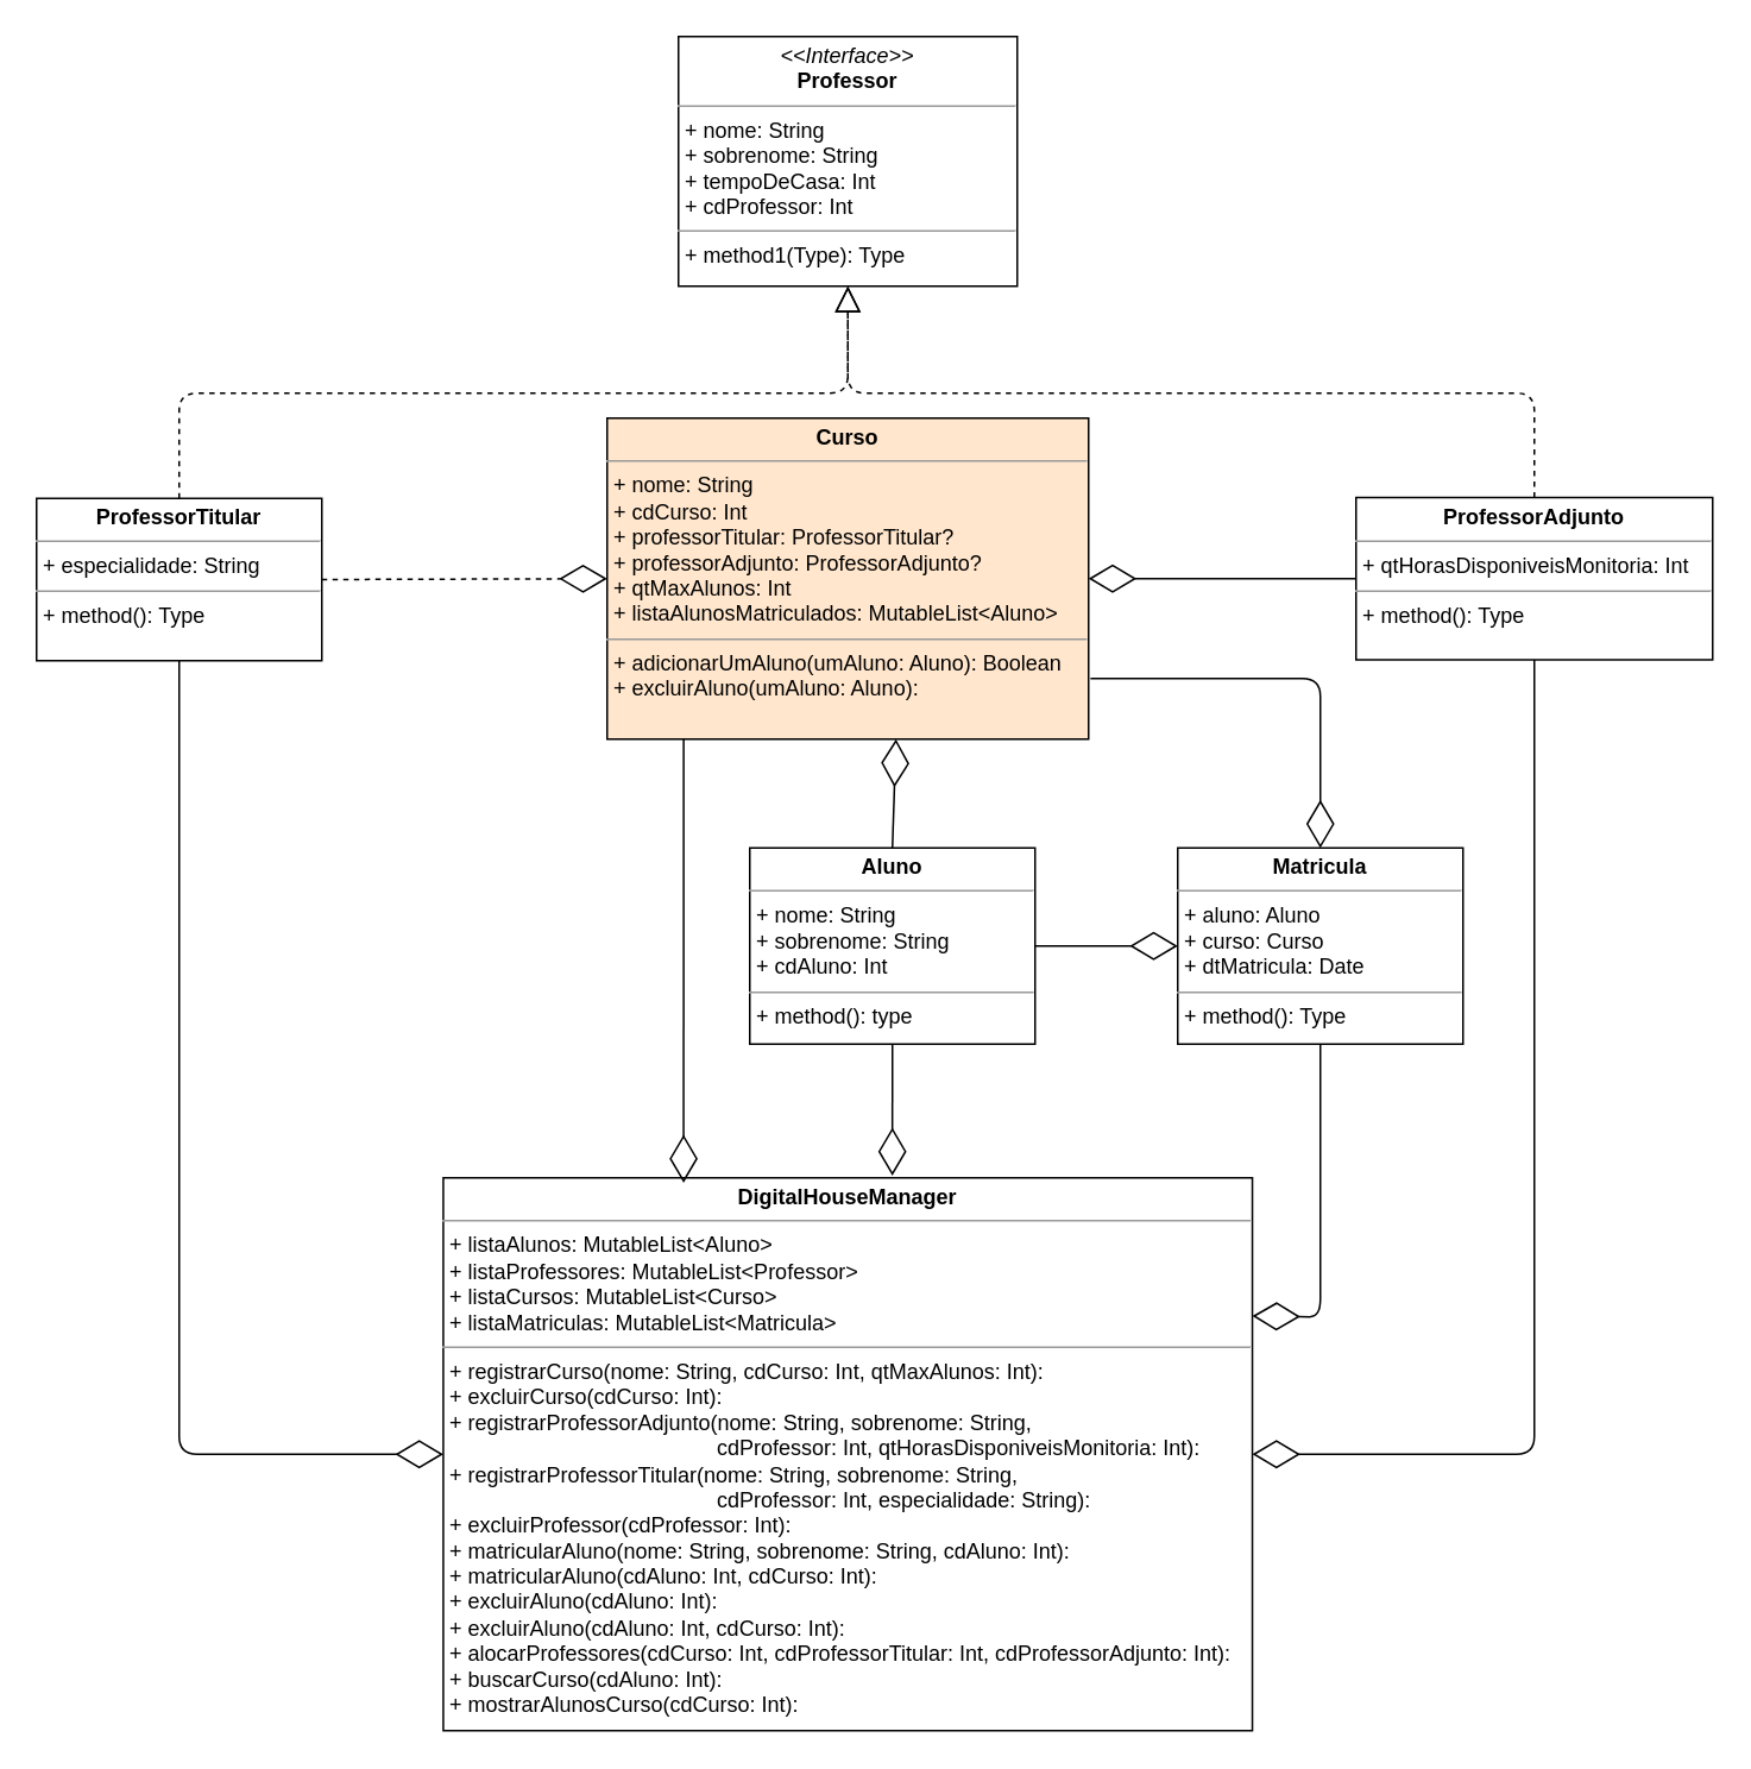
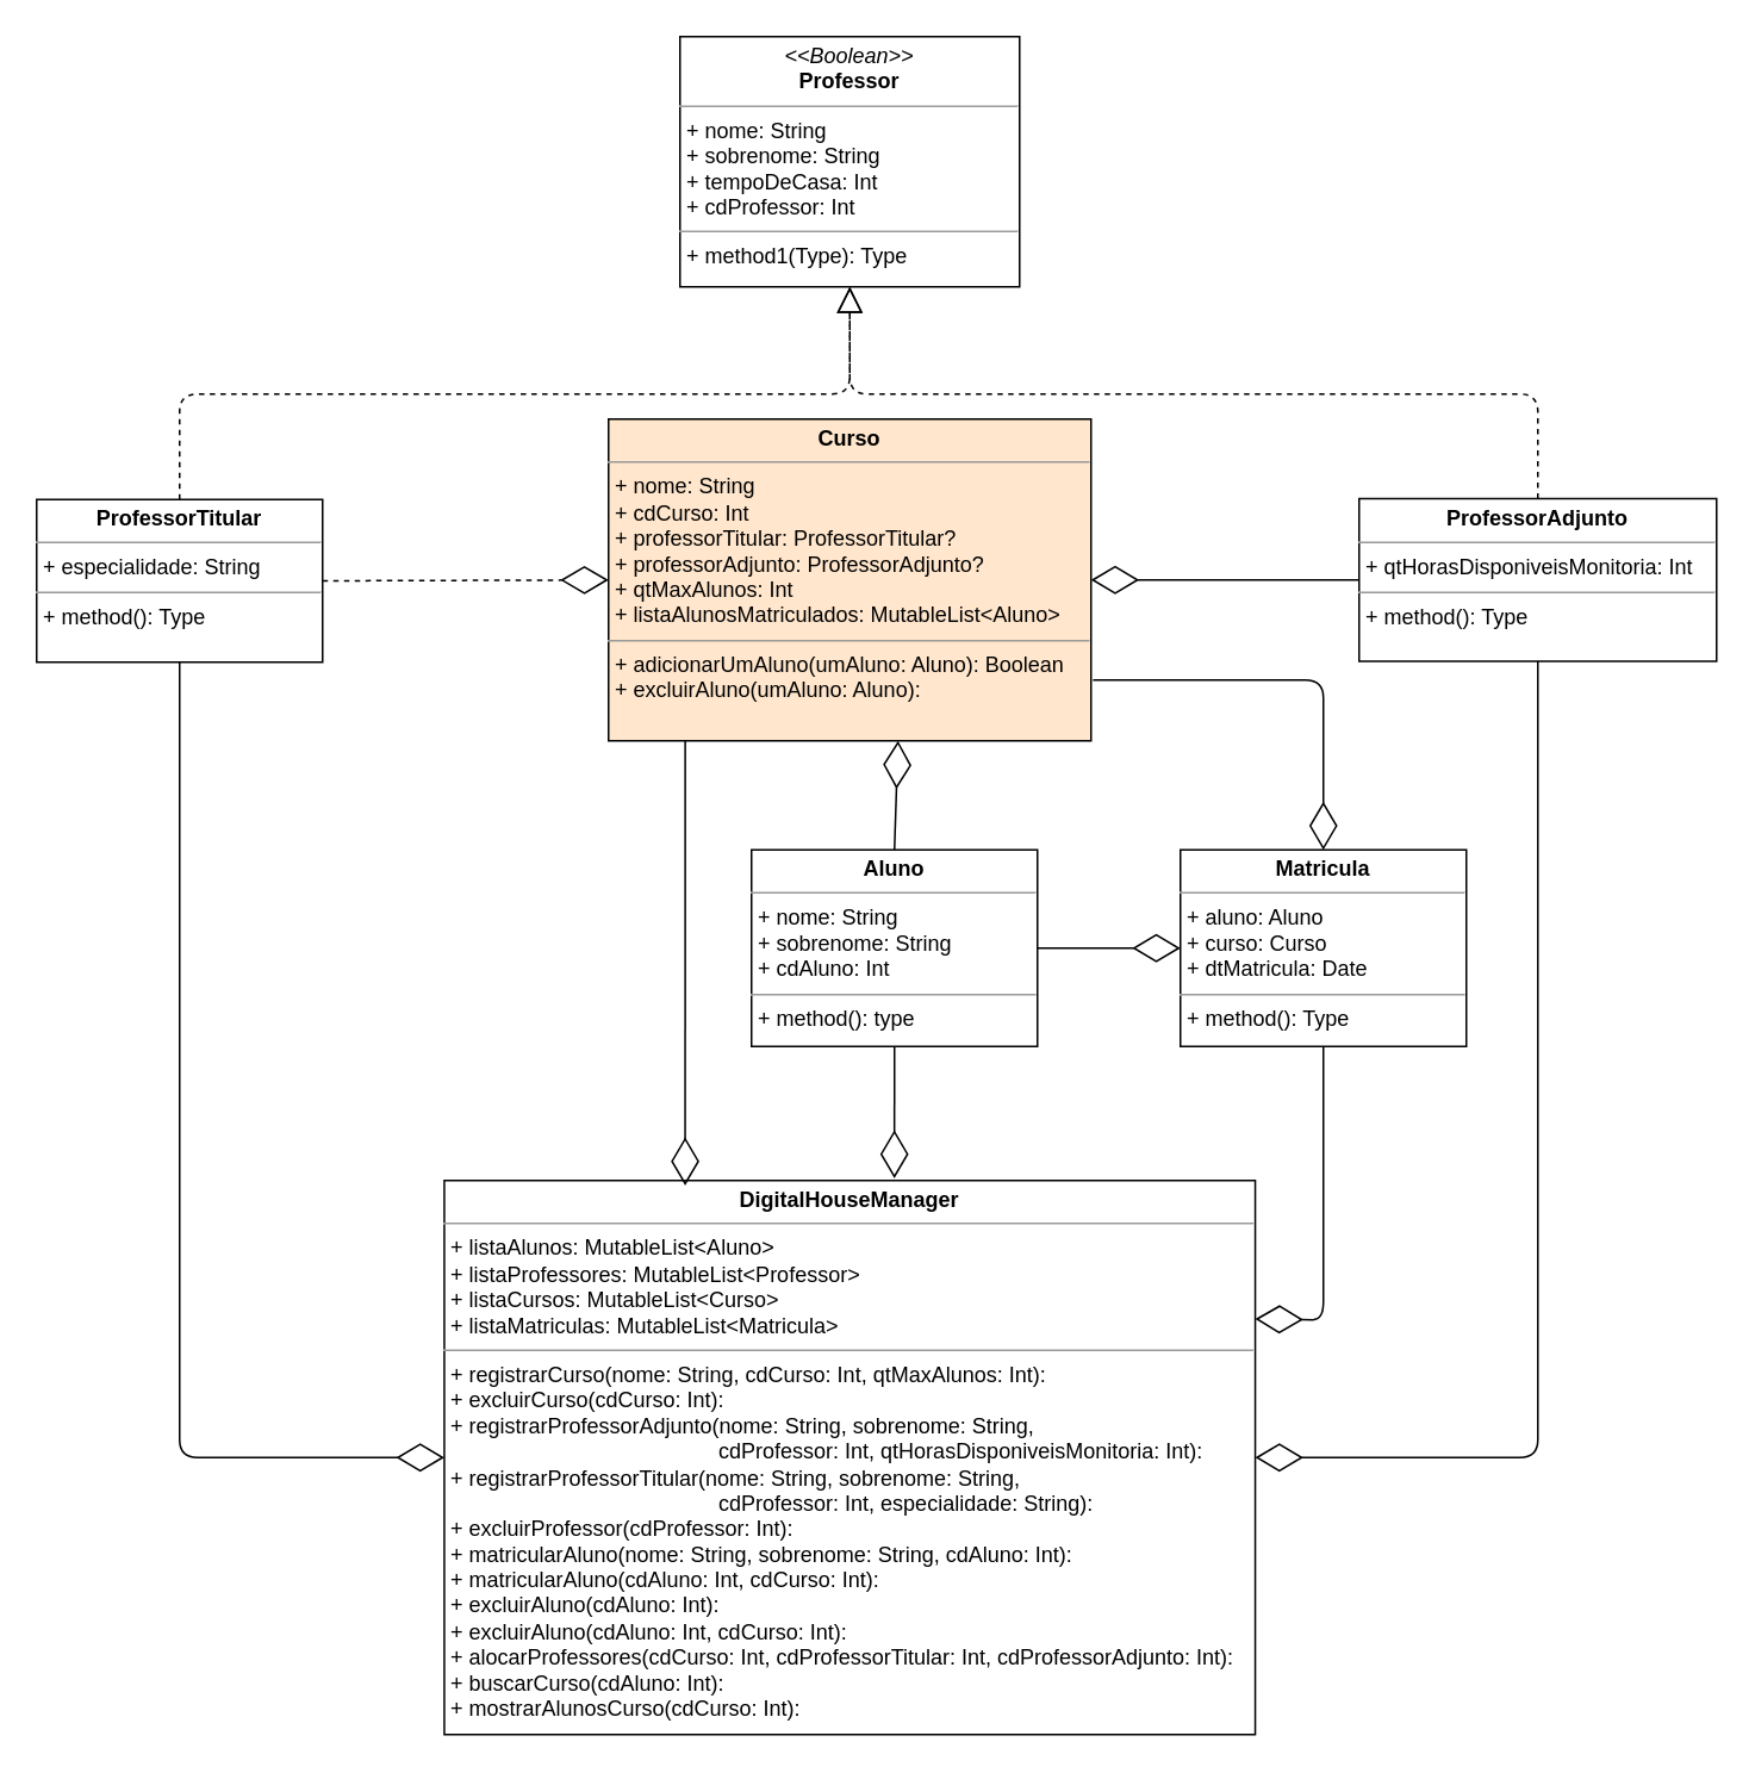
- <mxCell id="5" value="&lt;p style=&quot;margin: 0px ; margin-top: 4px ; text-align: center&quot;&gt;&lt;i&gt;&amp;lt;&amp;lt;Interface&amp;gt;&amp;gt;&lt;/i&gt;&lt;br&gt;&lt;b&gt;Professor&lt;/b&gt;&lt;/p&gt;&lt;hr size=&quot;1&quot;&gt;&lt;p style=&quot;margin: 0px 0px 0px 4px&quot;&gt;+ nome: String&lt;/p&gt;&lt;p style=&quot;margin: 0px 0px 0px 4px&quot;&gt;+ sobrenome: String&lt;/p&gt;&lt;p style=&quot;margin: 0px 0px 0px 4px&quot;&gt;+ tempoDeCasa: Int&lt;/p&gt;&lt;p style=&quot;margin: 0px 0px 0px 4px&quot;&gt;+ cdProfessor: Int&lt;/p&gt;&lt;hr size=&quot;1&quot;&gt;&lt;p style=&quot;margin: 0px ; margin-left: 4px&quot;&gt;+ method1(Type): Type&lt;br&gt;&lt;br&gt;&lt;/p&gt;" style="verticalAlign=top;align=left;overflow=fill;fontSize=12;fontFamily=Helvetica;html=1;" parent="1" vertex="1"><mxGeometry x="380" y="20" width="190" height="140" as="geometry" /></mxCell>
+ <mxCell id="5" value="&lt;p style=&quot;margin: 0px ; margin-top: 4px ; text-align: center&quot;&gt;&lt;i&gt;&amp;lt;&amp;lt;Boolean&amp;gt;&amp;gt;&lt;/i&gt;&lt;br&gt;&lt;b&gt;Professor&lt;/b&gt;&lt;/p&gt;&lt;hr size=&quot;1&quot;&gt;&lt;p style=&quot;margin: 0px 0px 0px 4px&quot;&gt;+ nome: String&lt;/p&gt;&lt;p style=&quot;margin: 0px 0px 0px 4px&quot;&gt;+ sobrenome: String&lt;/p&gt;&lt;p style=&quot;margin: 0px 0px 0px 4px&quot;&gt;+ tempoDeCasa: Int&lt;/p&gt;&lt;p style=&quot;margin: 0px 0px 0px 4px&quot;&gt;+ cdProfessor: Int&lt;/p&gt;&lt;hr size=&quot;1&quot;&gt;&lt;p style=&quot;margin: 0px ; margin-left: 4px&quot;&gt;+ method1(Type): Type&lt;br&gt;&lt;br&gt;&lt;/p&gt;" style="verticalAlign=top;align=left;overflow=fill;fontSize=12;fontFamily=Helvetica;html=1;" parent="1" vertex="1"><mxGeometry x="380" y="20" width="190" height="140" as="geometry" /></mxCell>
